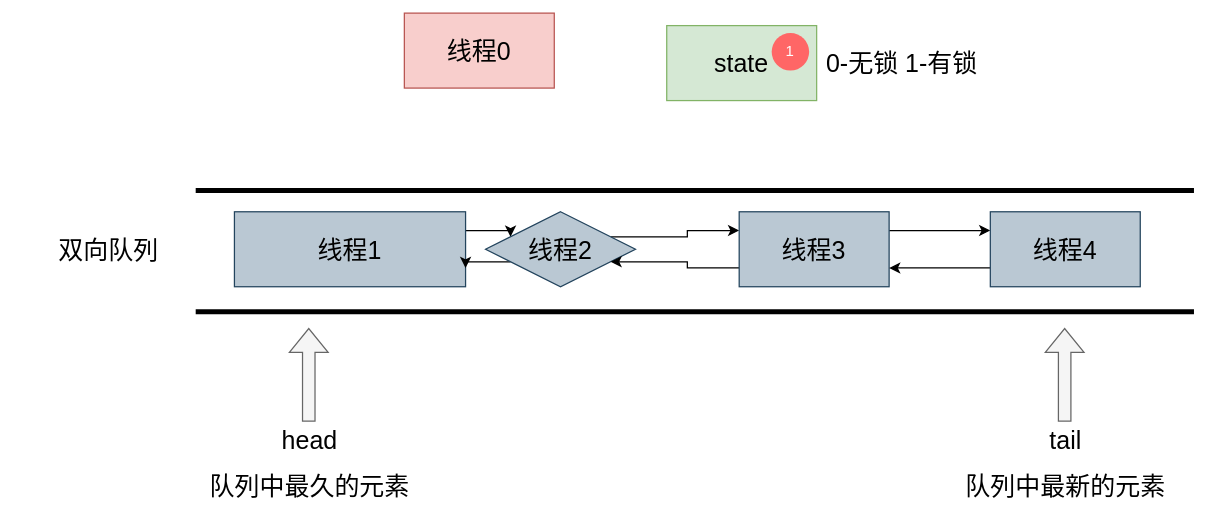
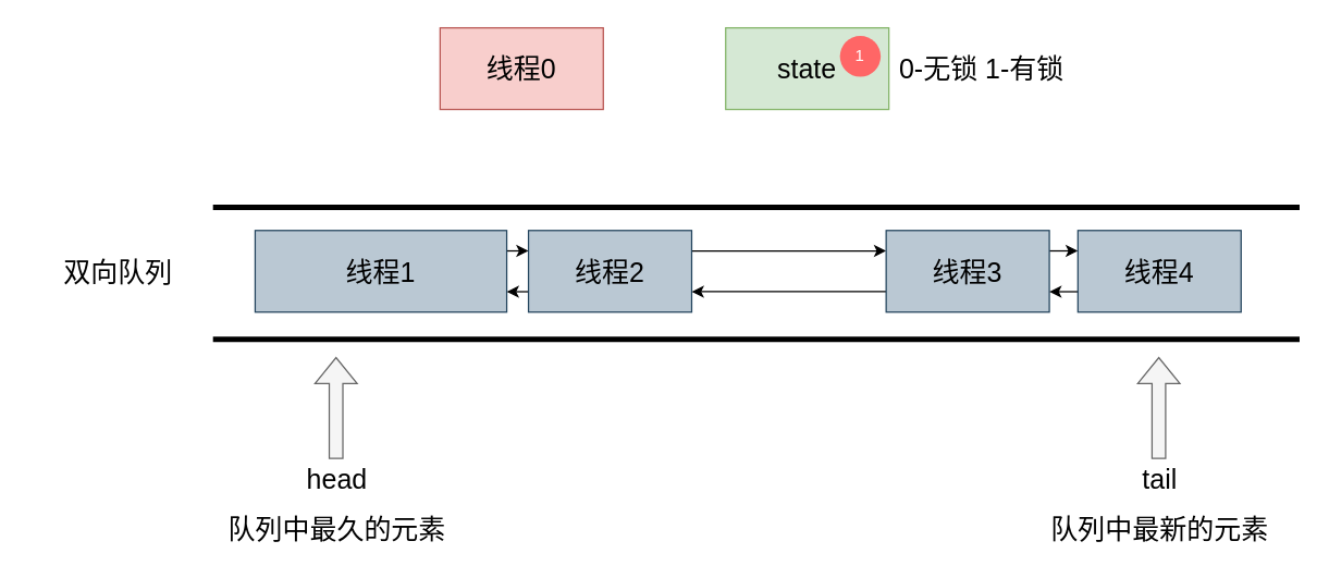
- <mxCell id="2" value="&lt;font style=&quot;font-size: 20px;&quot;&gt;线程0&lt;/font&gt;" style="rounded=0;whiteSpace=wrap;html=1;fillColor=#f8cecc;strokeColor=#b85450;" vertex="1" parent="1"><mxGeometry x="323" y="10" width="120" height="60" as="geometry" /></mxCell>
+ <mxCell id="2" value="&lt;font style=&quot;font-size: 20px;&quot;&gt;线程0&lt;/font&gt;" style="rounded=0;whiteSpace=wrap;html=1;fillColor=#f8cecc;strokeColor=#b85450;" vertex="1" parent="1"><mxGeometry x="323" y="20" width="120" height="60" as="geometry" /></mxCell>
- <mxCell id="9" value="&lt;font style=&quot;font-size: 20px;&quot;&gt;线程2&lt;/font&gt;" style="rhombus;whiteSpace=wrap;html=1;fillColor=#bac8d3;strokeColor=#23445d;" vertex="1" parent="1"><mxGeometry x="388" y="169" width="120" height="60" as="geometry" /></mxCell>
+ <mxCell id="9" value="&lt;font style=&quot;font-size: 20px;&quot;&gt;线程2&lt;/font&gt;" style="rounded=0;whiteSpace=wrap;html=1;fillColor=#bac8d3;strokeColor=#23445d;" vertex="1" parent="1"><mxGeometry x="388" y="169" width="120" height="60" as="geometry" /></mxCell>
- <mxCell id="12" value="&lt;font style=&quot;font-size: 20px;&quot;&gt;线程3&lt;/font&gt;" style="rounded=0;whiteSpace=wrap;html=1;fillColor=#bac8d3;strokeColor=#23445d;" vertex="1" parent="1"><mxGeometry x="591" y="169" width="120" height="60" as="geometry" /></mxCell>
+ <mxCell id="12" value="&lt;font style=&quot;font-size: 20px;&quot;&gt;线程3&lt;/font&gt;" style="rounded=0;whiteSpace=wrap;html=1;fillColor=#bac8d3;strokeColor=#23445d;" vertex="1" parent="1"><mxGeometry x="651" y="169" width="120" height="60" as="geometry" /></mxCell>
